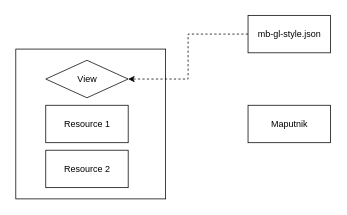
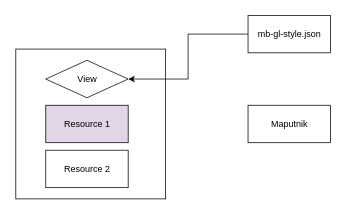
- <mxCell id="7" style="edgeStyle=orthogonalEdgeStyle;rounded=0;orthogonalLoop=1;jettySize=auto;html=1;entryX=1;entryY=0.5;entryDx=0;entryDy=0;dashed=1;" edge="1" parent="1" source="8" target="4"><mxGeometry relative="1" as="geometry" /></mxCell>
+ <mxCell id="7" style="edgeStyle=orthogonalEdgeStyle;rounded=0;orthogonalLoop=1;jettySize=auto;html=1;entryX=1;entryY=0.5;entryDx=0;entryDy=0;" edge="1" parent="1" source="8" target="4"><mxGeometry relative="1" as="geometry" /></mxCell>
- <mxCell id="5" value="Resource 1" style="html=1;" vertex="1" parent="1"><mxGeometry x="60" y="140" width="110" height="50" as="geometry" /></mxCell>
+ <mxCell id="5" value="Resource 1" style="html=1;fillColor=#e1d5e7;" vertex="1" parent="1"><mxGeometry x="60" y="140" width="110" height="50" as="geometry" /></mxCell>
